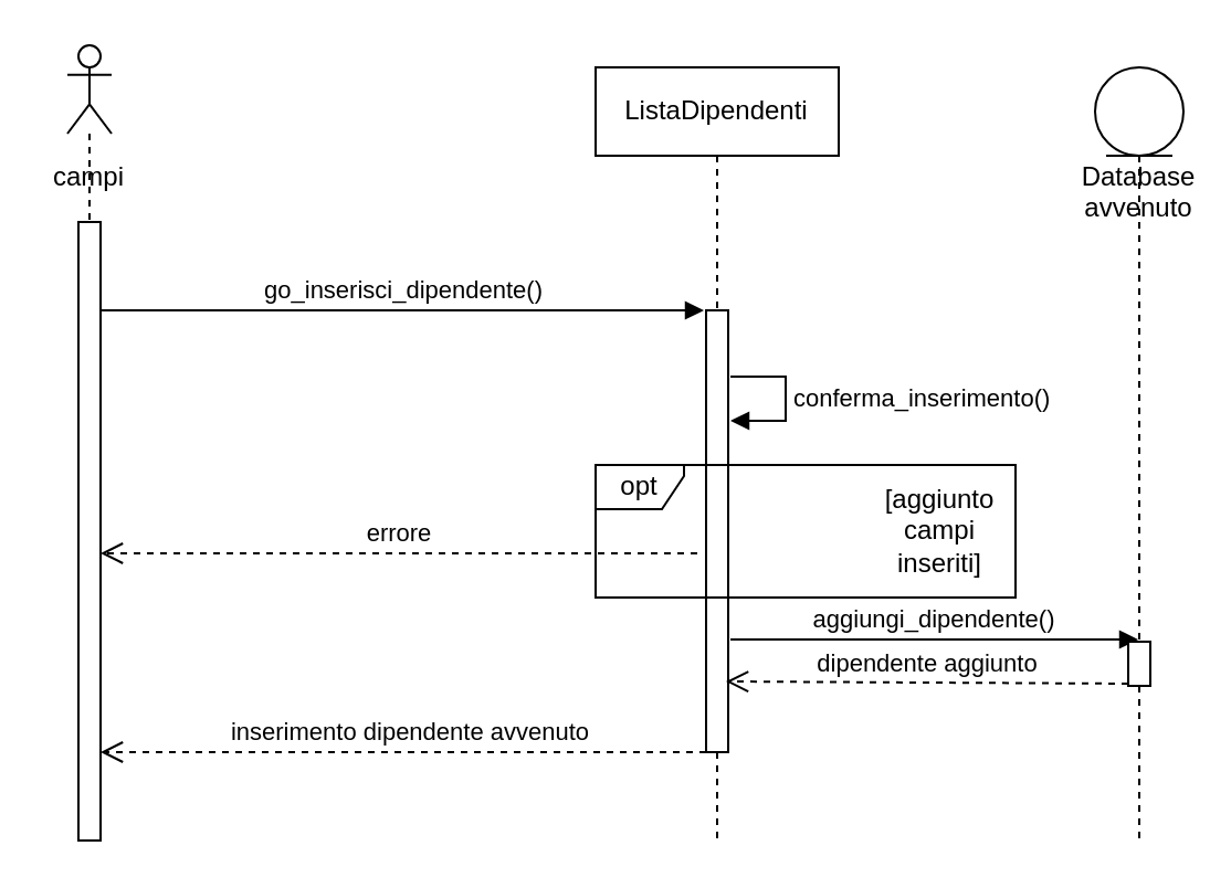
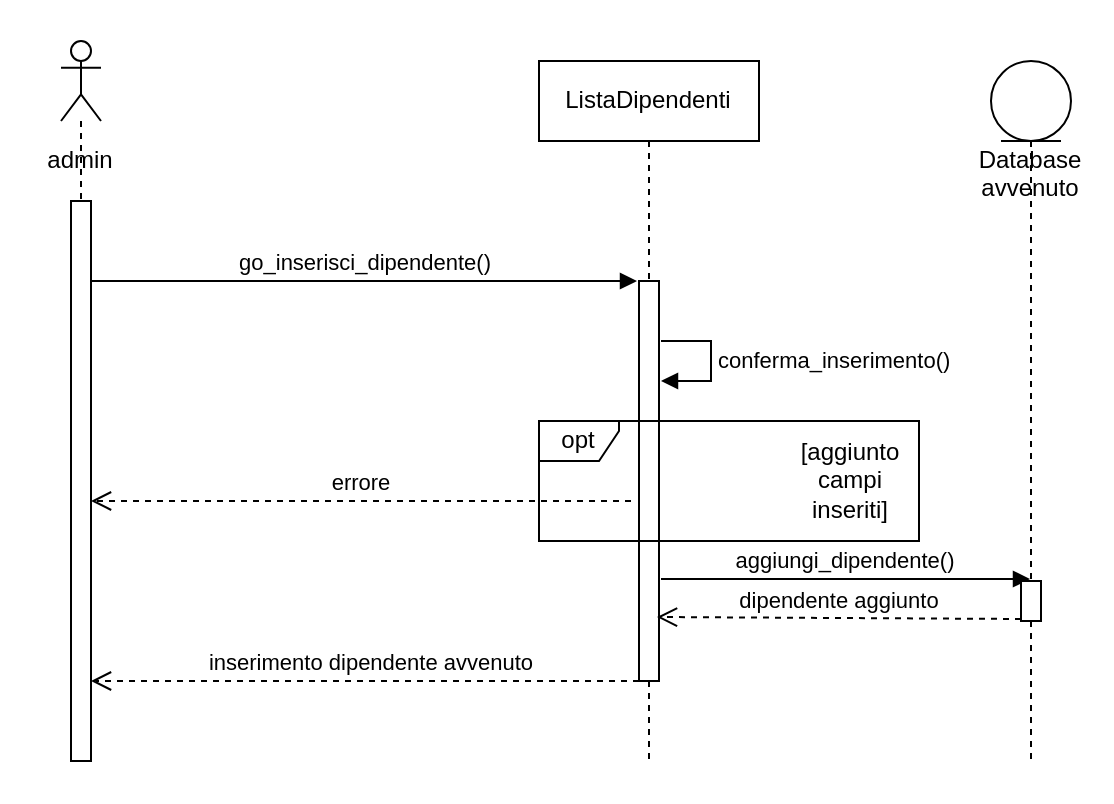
- <mxCell id="4" value="campi" style="text;html=1;strokeColor=none;fillColor=none;align=center;verticalAlign=middle;whiteSpace=wrap;rounded=0;" parent="1" vertex="1"><mxGeometry x="20" y="70" width="40" height="20" as="geometry" /></mxCell>
+ <mxCell id="4" value="admin" style="text;html=1;strokeColor=none;fillColor=none;align=center;verticalAlign=middle;whiteSpace=wrap;rounded=0;" parent="1" vertex="1"><mxGeometry x="20" y="70" width="40" height="20" as="geometry" /></mxCell>
